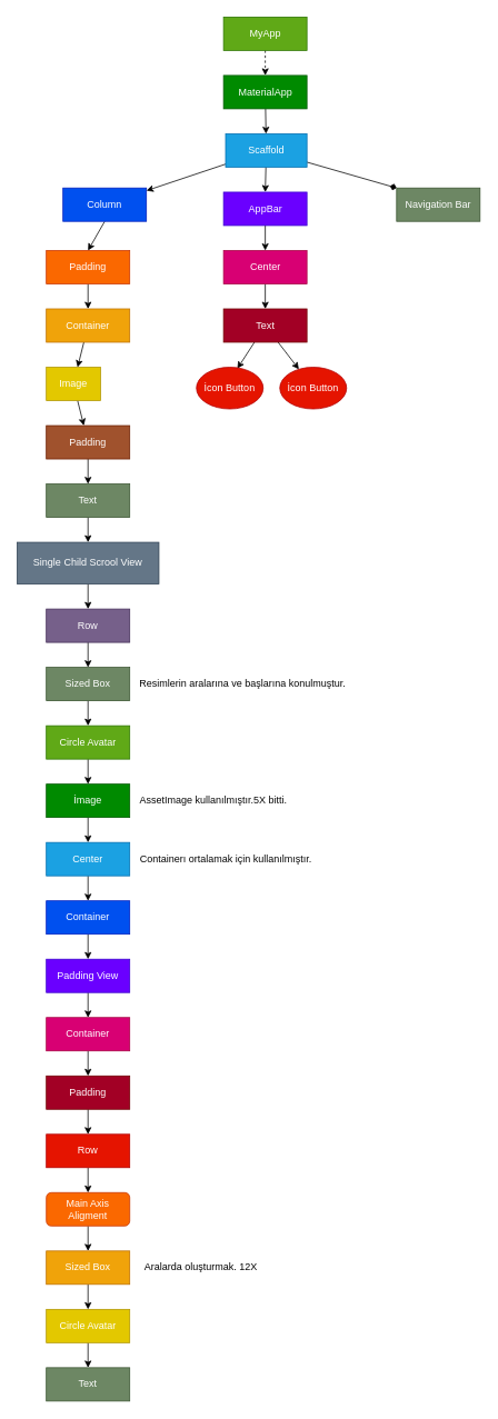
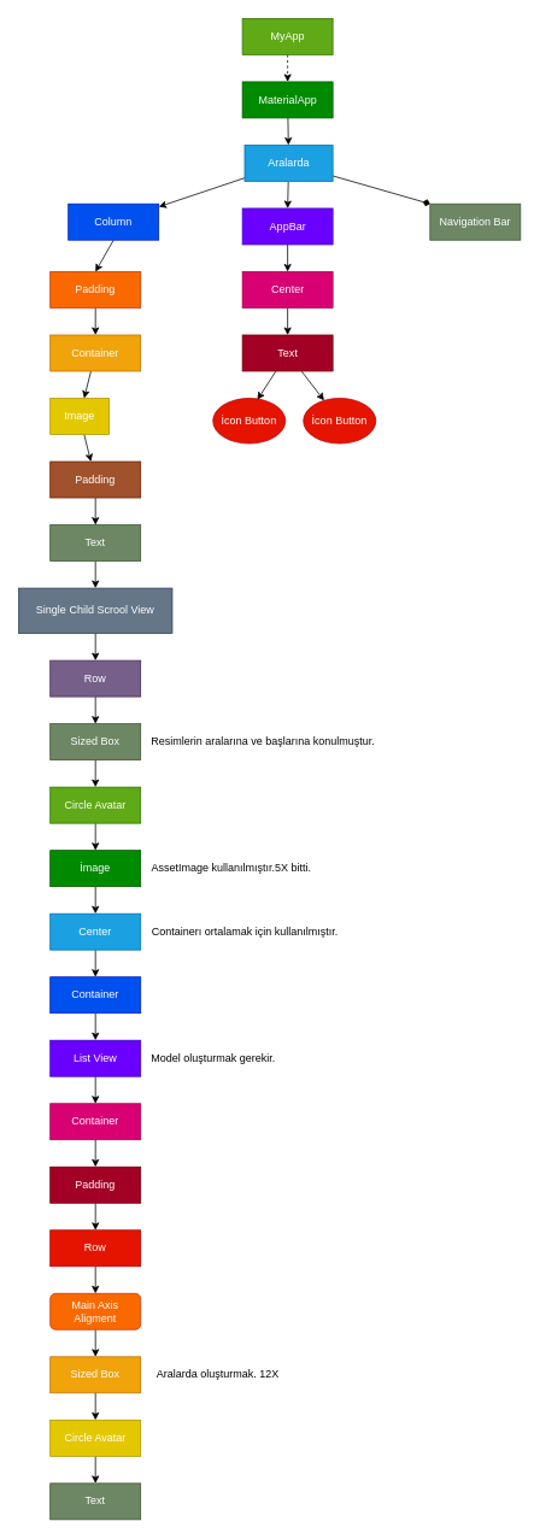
- <mxCell id="9" value="Scaffold" style="rounded=0;whiteSpace=wrap;html=1;fillColor=#1ba1e2;fontColor=#ffffff;strokeColor=#006EAF;" parent="1" vertex="1"><mxGeometry x="270" y="160" width="97.5" height="40" as="geometry" /></mxCell>
+ <mxCell id="9" value="Aralarda" style="rounded=0;whiteSpace=wrap;html=1;fillColor=#1ba1e2;fontColor=#ffffff;strokeColor=#006EAF;" parent="1" vertex="1"><mxGeometry x="270" y="160" width="97.5" height="40" as="geometry" /></mxCell>
- <mxCell id="42" value="Padding View" style="rounded=0;whiteSpace=wrap;html=1;fillColor=#6a00ff;fontColor=#ffffff;strokeColor=#3700CC;" parent="1" vertex="1"><mxGeometry x="55" y="1150" width="100" height="40" as="geometry" /></mxCell>
+ <mxCell id="42" value="List View" style="rounded=0;whiteSpace=wrap;html=1;fillColor=#6a00ff;fontColor=#ffffff;strokeColor=#3700CC;" parent="1" vertex="1"><mxGeometry x="55" y="1150" width="100" height="40" as="geometry" /></mxCell>
+ <mxCell id="15" value="Model oluşturmak gerekir." style="text;html=1;align=center;verticalAlign=middle;resizable=0;points=[];autosize=1;strokeColor=none;fillColor=none;fontColor=#020202;rounded=0;" parent="1" vertex="1"><mxGeometry x="155" y="1155" width="160" height="30" as="geometry" /></mxCell>
